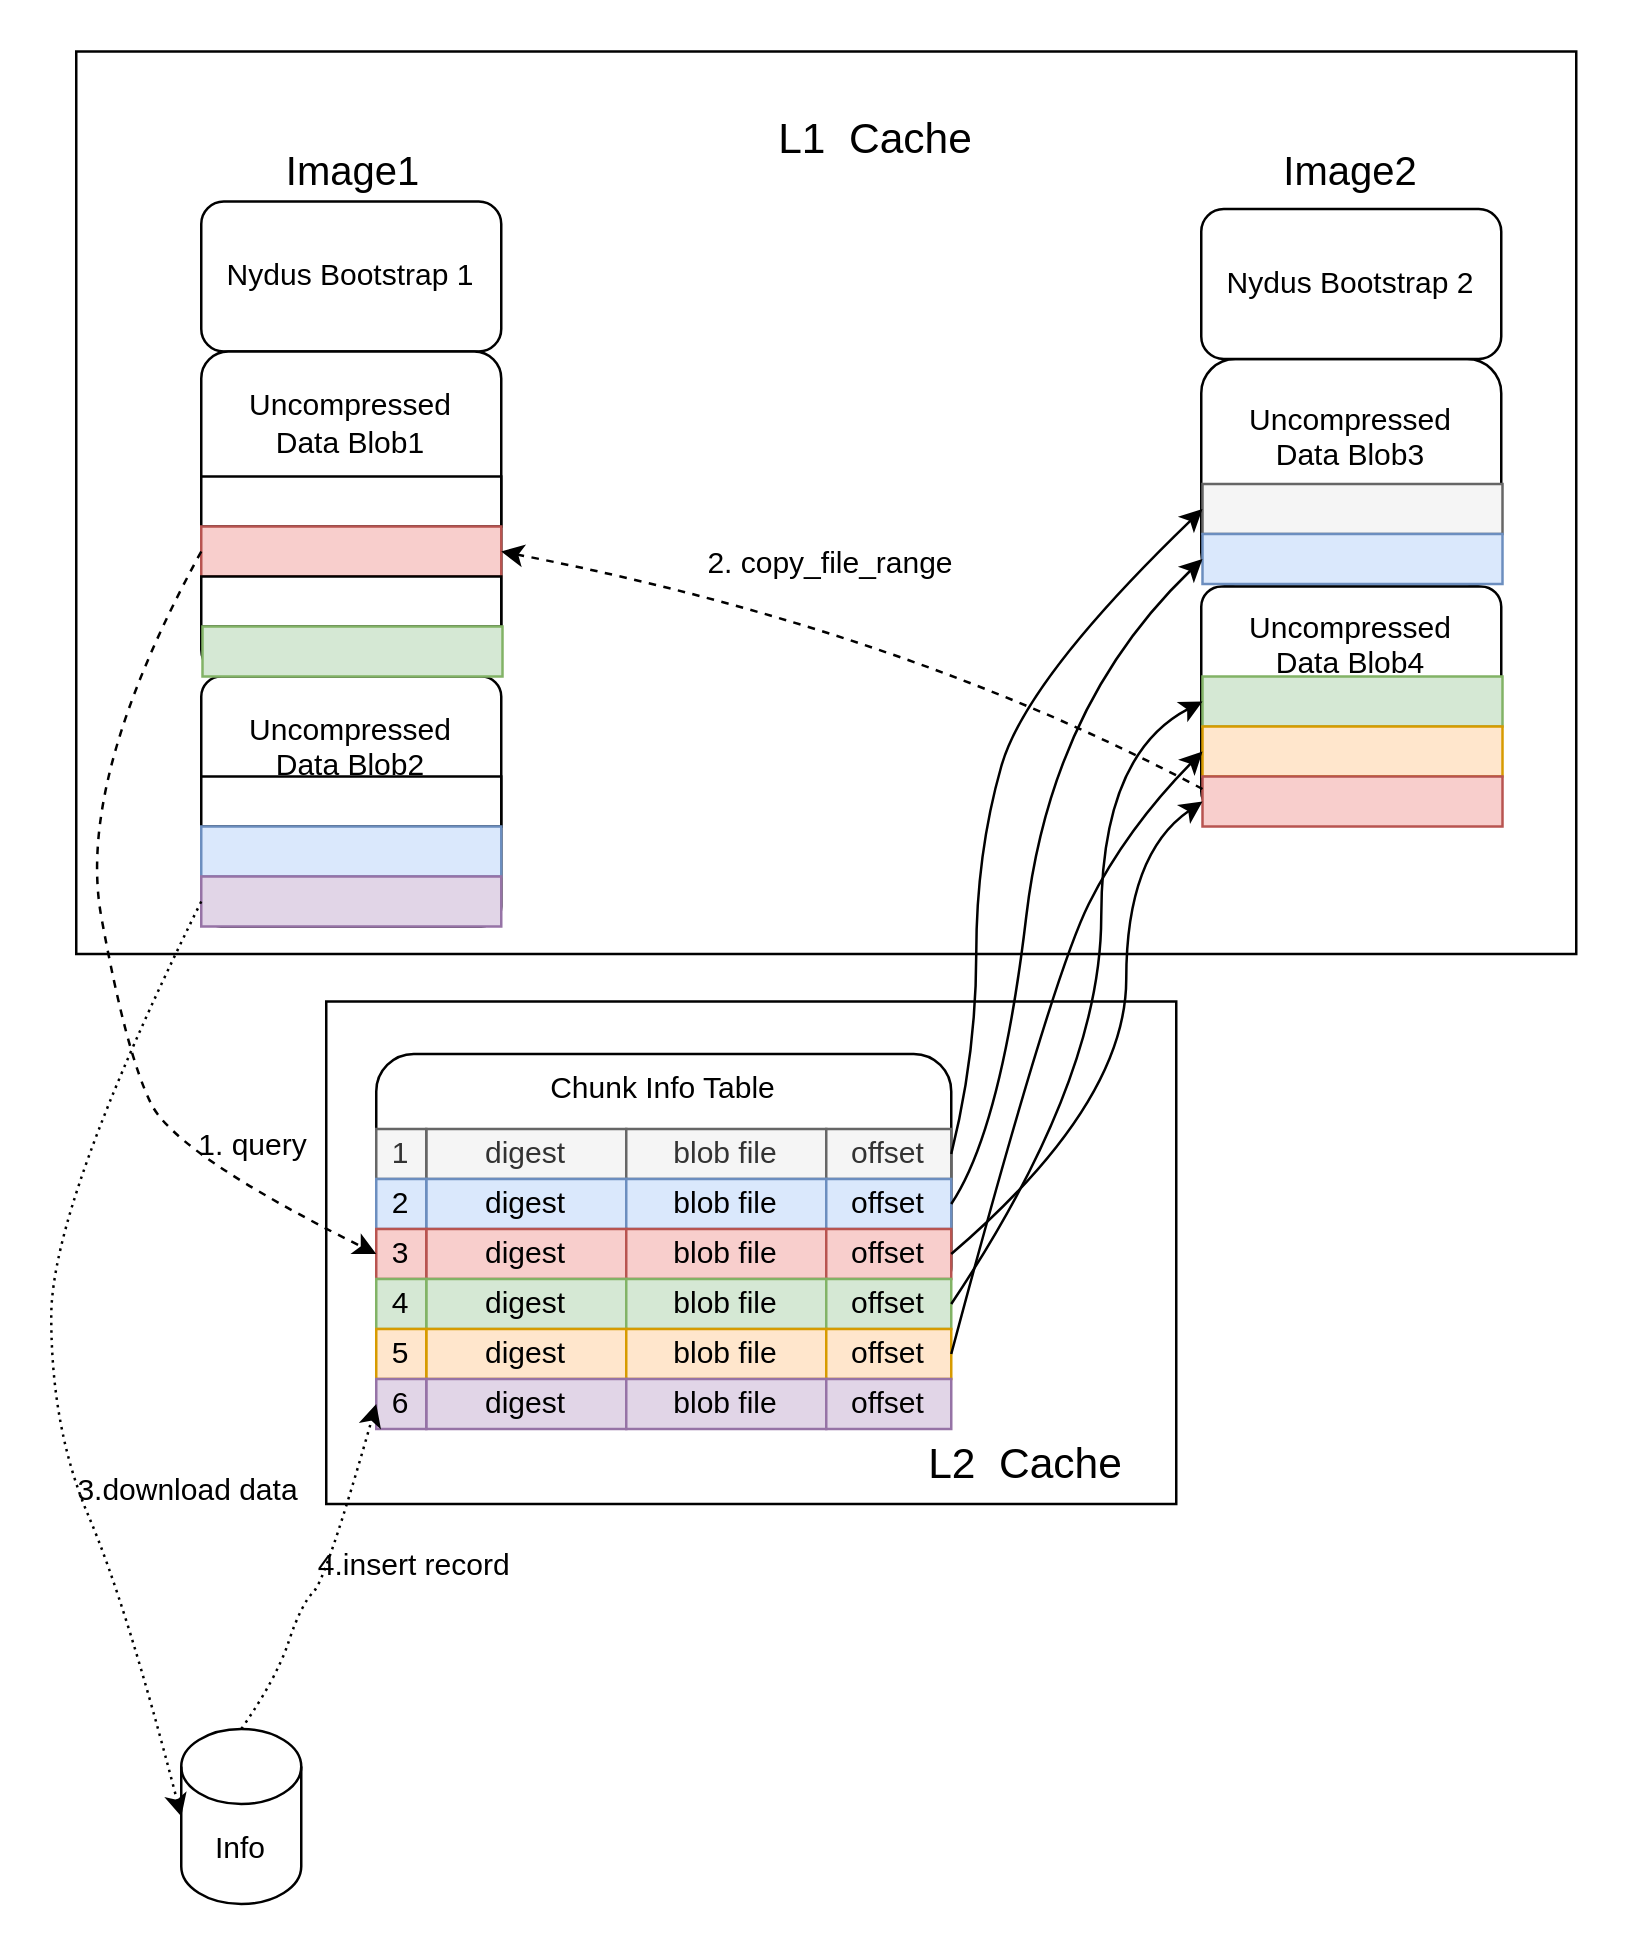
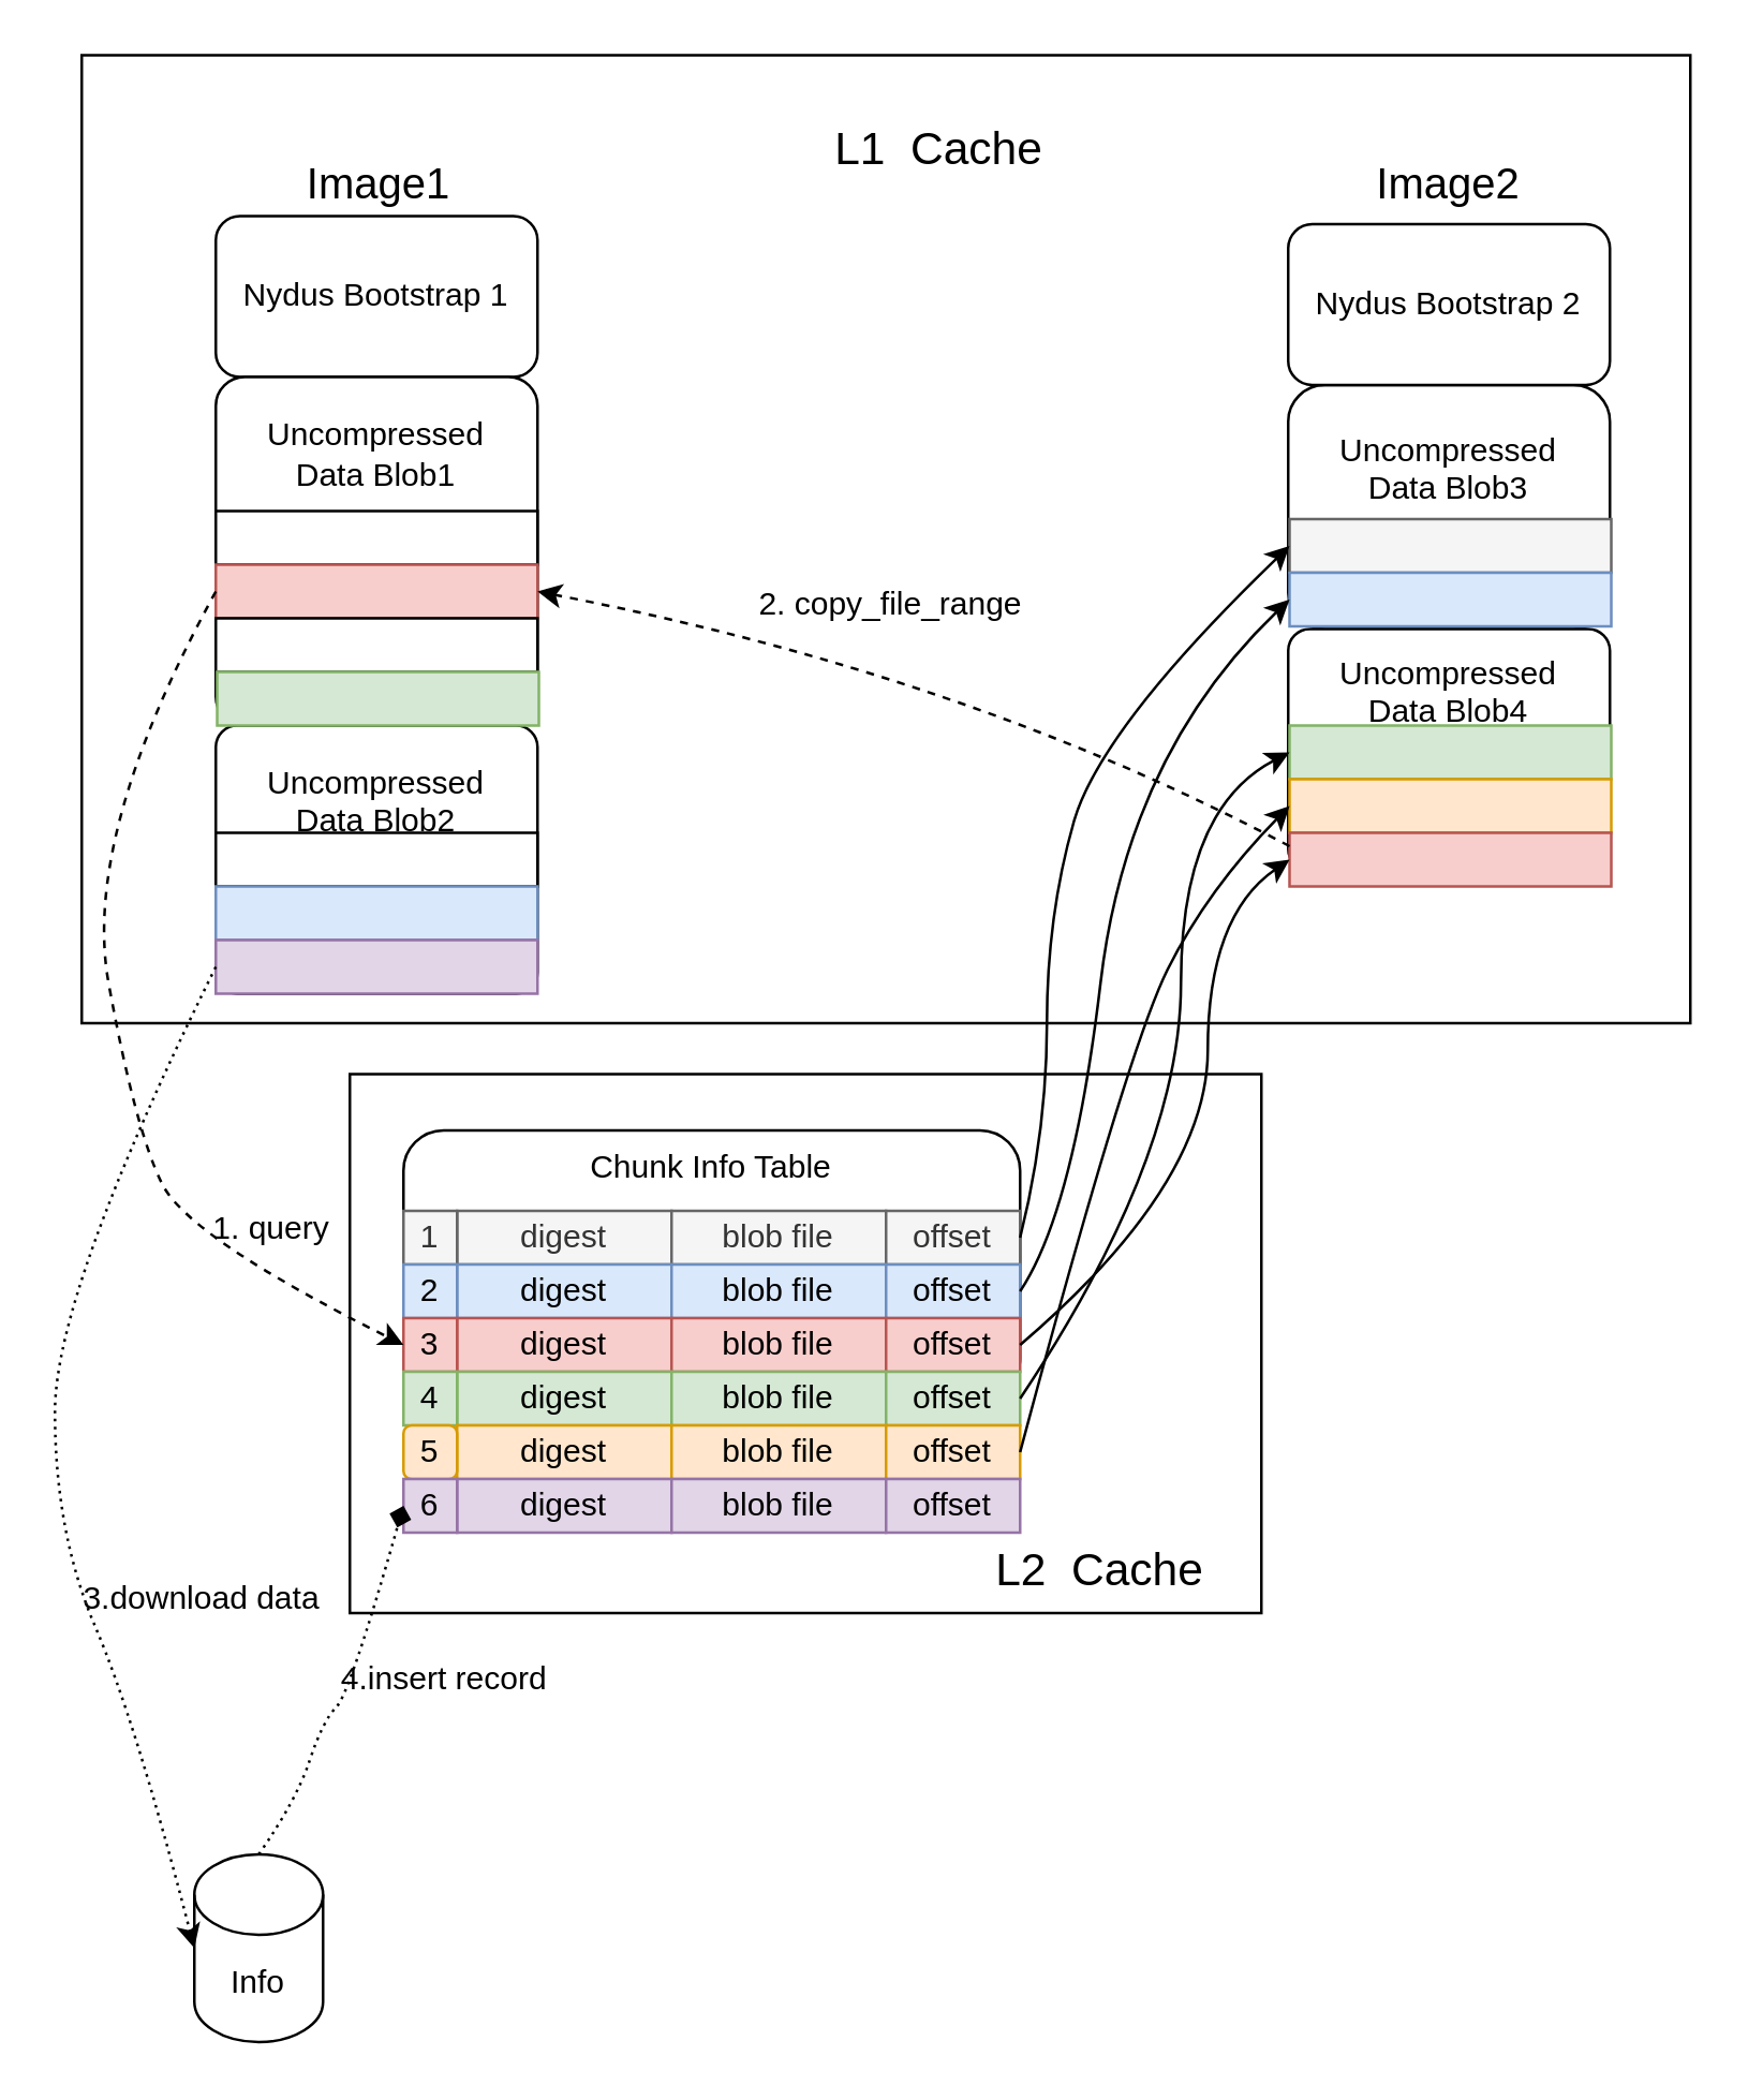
- <mxCell id="45" value="5" style="rounded=0;whiteSpace=wrap;html=1;fillColor=#ffe6cc;strokeColor=#d79b00;" parent="1" vertex="1"><mxGeometry x="150" y="531" width="20" height="20" as="geometry" /></mxCell>
+ <mxCell id="45" value="5" style="whiteSpace=wrap;html=1;fillColor=#ffe6cc;strokeColor=#d79b00;rounded=1;" parent="1" vertex="1"><mxGeometry x="150" y="531" width="20" height="20" as="geometry" /></mxCell>
- <mxCell id="61" value="" style="curved=1;endArrow=classic;html=1;rounded=0;entryX=0;entryY=0.5;entryDx=0;entryDy=0;exitX=0.5;exitY=0;exitDx=0;exitDy=0;dashed=1;dashPattern=1 2;exitPerimeter=0;" parent="1" source="25" target="60" edge="1"><mxGeometry width="50" height="50" relative="1" as="geometry"><mxPoint x="90" y="370" as="sourcePoint" /><mxPoint x="309" y="711" as="targetPoint" /><Array as="points"><mxPoint x="110" y="671" /><mxPoint x="120" y="641" /><mxPoint x="130" y="631" /></Array></mxGeometry></mxCell>
+ <mxCell id="61" value="" style="curved=1;endArrow=diamond;html=1;rounded=0;entryX=0;entryY=0.5;entryDx=0;entryDy=0;exitX=0.5;exitY=0;exitDx=0;exitDy=0;dashed=1;dashPattern=1 2;exitPerimeter=0;" parent="1" source="25" target="60" edge="1"><mxGeometry width="50" height="50" relative="1" as="geometry"><mxPoint x="90" y="370" as="sourcePoint" /><mxPoint x="309" y="711" as="targetPoint" /><Array as="points"><mxPoint x="110" y="671" /><mxPoint x="120" y="641" /><mxPoint x="130" y="631" /></Array></mxGeometry></mxCell>
